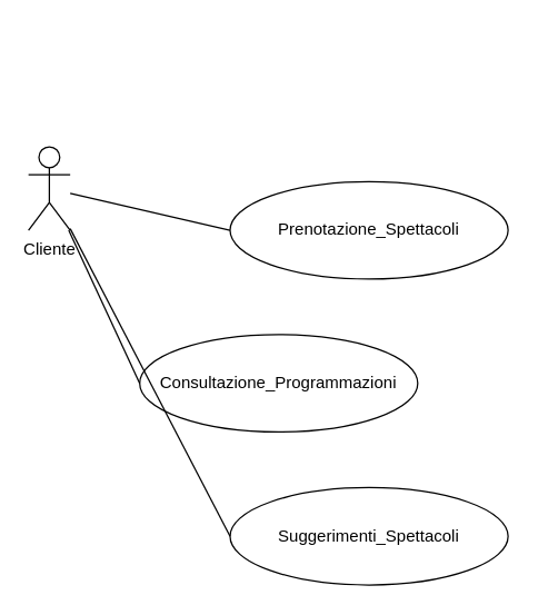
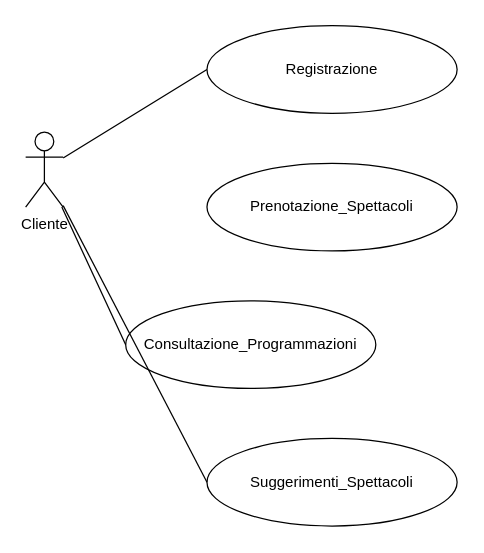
+ <mxCell id="3" value="Registrazione" style="ellipse;whiteSpace=wrap;html=1;" vertex="1" parent="1"><mxGeometry x="165" y="20" width="200" height="70" as="geometry" /></mxCell>
+ <mxCell id="7" value="" style="endArrow=none;html=1;rounded=0;entryX=0;entryY=0.5;entryDx=0;entryDy=0;" edge="1" parent="1" source="2" target="3"><mxGeometry width="50" height="50" relative="1" as="geometry"><mxPoint x="265" y="270" as="sourcePoint" /><mxPoint x="315" y="220" as="targetPoint" /></mxGeometry></mxCell>
- <mxCell id="8" value="" style="endArrow=none;html=1;rounded=0;entryX=0;entryY=0.5;entryDx=0;entryDy=0;" edge="1" parent="1" source="2" target="4"><mxGeometry width="50" height="50" relative="1" as="geometry"><mxPoint x="-5" y="217" as="sourcePoint" /><mxPoint x="175" y="65" as="targetPoint" /></mxGeometry></mxCell>
